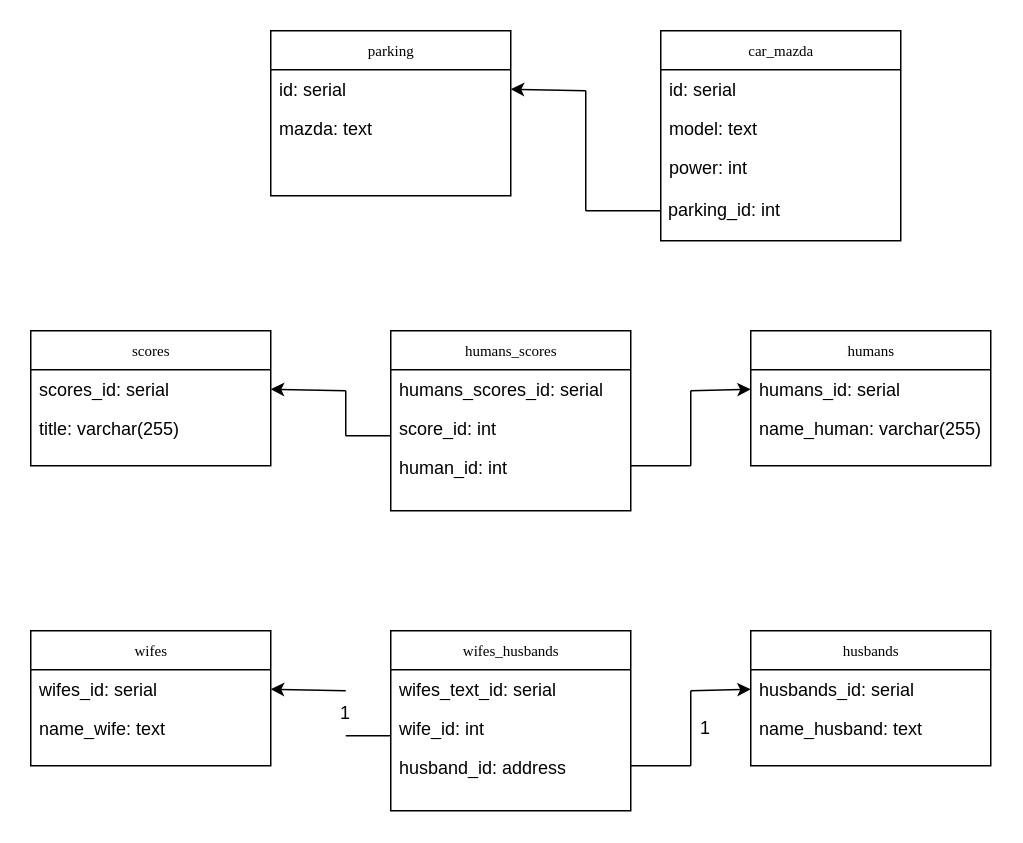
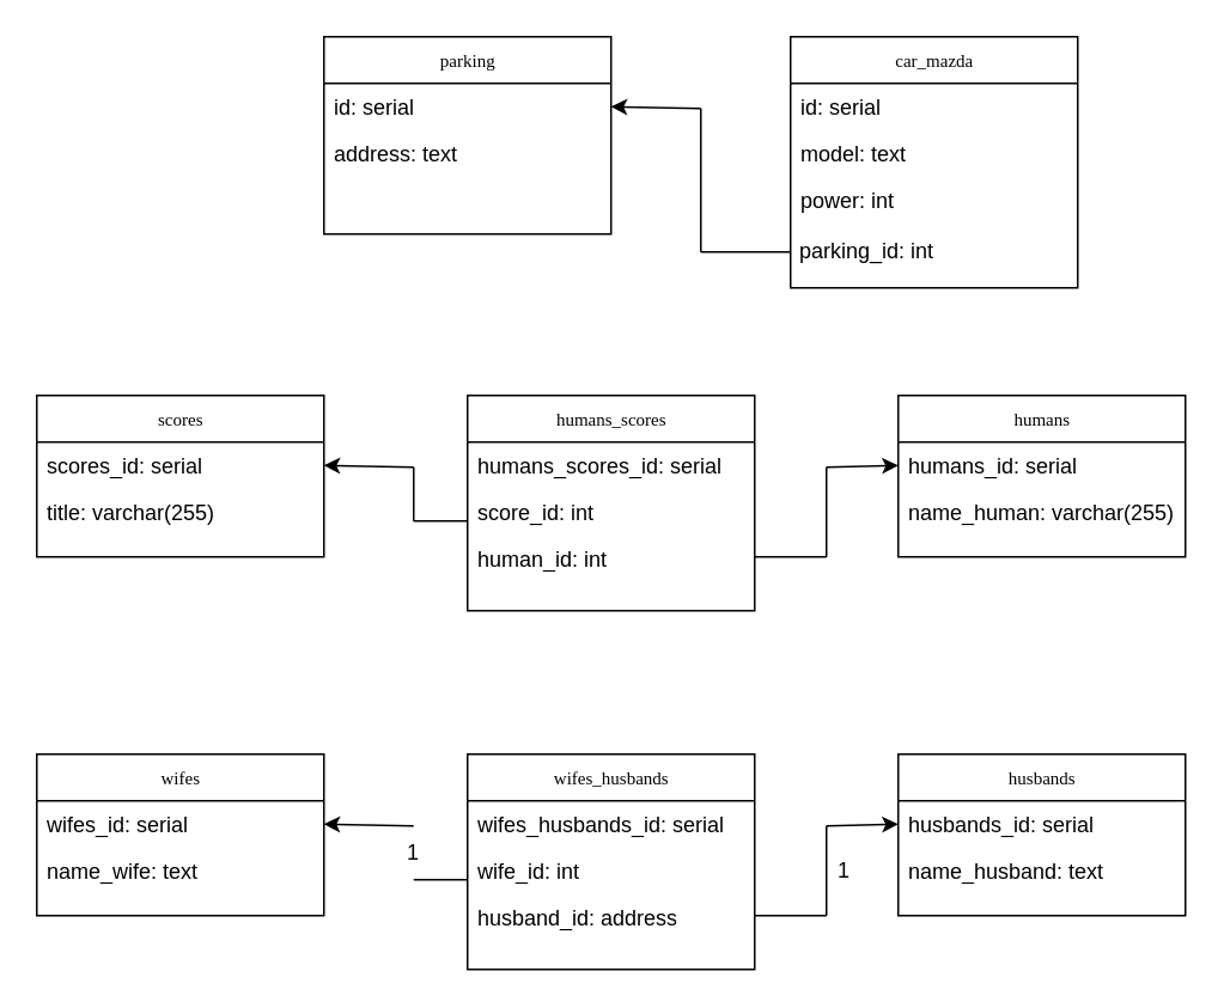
- <mxCell id="4" value="mazda: text" style="text;html=1;strokeColor=none;fillColor=none;align=left;verticalAlign=top;spacingLeft=4;spacingRight=4;whiteSpace=wrap;overflow=hidden;rotatable=0;points=[[0,0.5],[1,0.5]];portConstraint=eastwest;" parent="2" vertex="1"><mxGeometry y="52" width="160" height="26" as="geometry" /></mxCell>
+ <mxCell id="4" value="address: text" style="text;html=1;strokeColor=none;fillColor=none;align=left;verticalAlign=top;spacingLeft=4;spacingRight=4;whiteSpace=wrap;overflow=hidden;rotatable=0;points=[[0,0.5],[1,0.5]];portConstraint=eastwest;" parent="2" vertex="1"><mxGeometry y="52" width="160" height="26" as="geometry" /></mxCell>
- <mxCell id="33" value="wifes_text_id: serial" style="text;html=1;strokeColor=none;fillColor=none;align=left;verticalAlign=top;spacingLeft=4;spacingRight=4;whiteSpace=wrap;overflow=hidden;rotatable=0;points=[[0,0.5],[1,0.5]];portConstraint=eastwest;" vertex="1" parent="32"><mxGeometry y="26" width="160" height="26" as="geometry" /></mxCell>
+ <mxCell id="33" value="wifes_husbands_id: serial" style="text;html=1;strokeColor=none;fillColor=none;align=left;verticalAlign=top;spacingLeft=4;spacingRight=4;whiteSpace=wrap;overflow=hidden;rotatable=0;points=[[0,0.5],[1,0.5]];portConstraint=eastwest;" vertex="1" parent="32"><mxGeometry y="26" width="160" height="26" as="geometry" /></mxCell>
